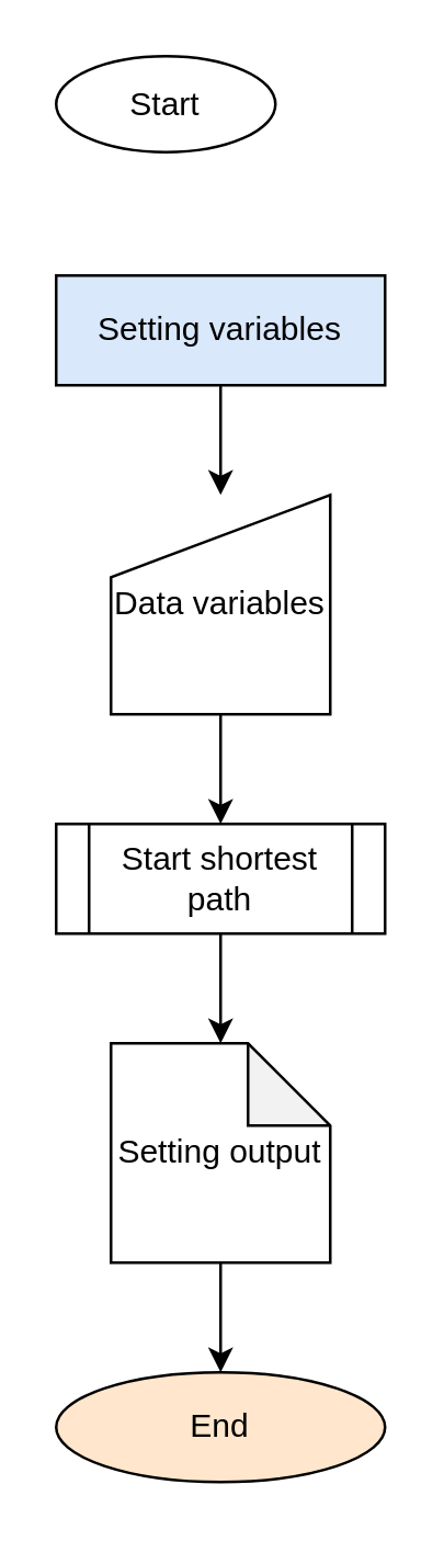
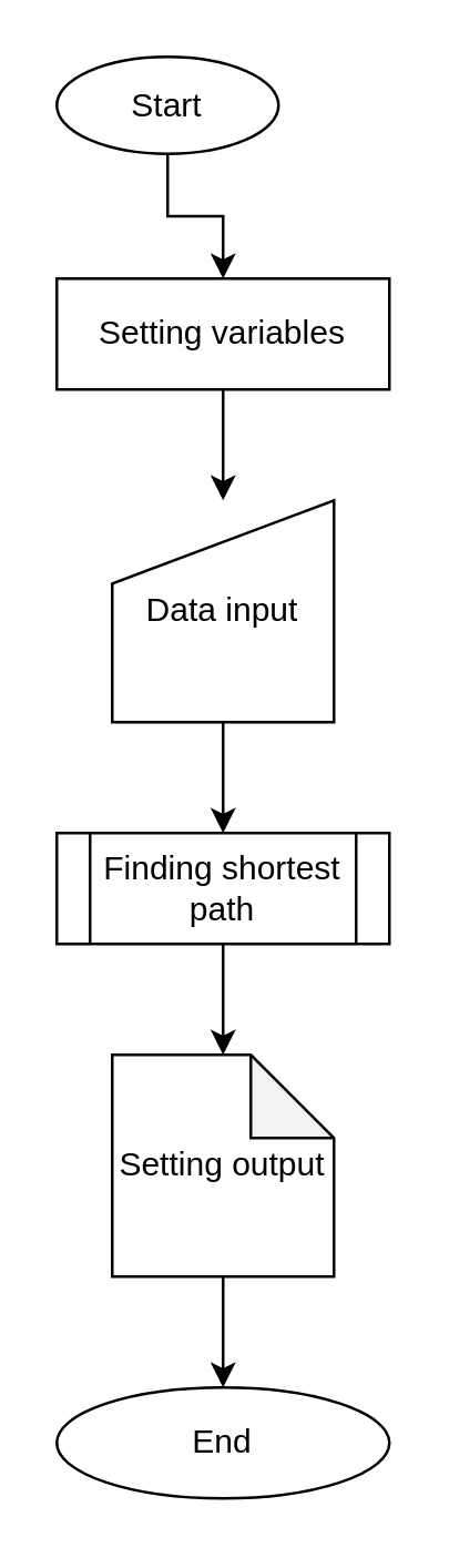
+ <mxCell id="2" style="edgeStyle=orthogonalEdgeStyle;rounded=0;orthogonalLoop=1;jettySize=auto;html=1;exitX=0.5;exitY=1;exitDx=0;exitDy=0;entryX=0.5;entryY=0;entryDx=0;entryDy=0;" edge="1" parent="1" source="3" target="5"><mxGeometry relative="1" as="geometry" /></mxCell>
- <mxCell id="5" value="Setting variables" style="rounded=0;whiteSpace=wrap;html=1;fillColor=#dae8fc;" vertex="1" parent="1"><mxGeometry x="20" y="100" width="120" height="40" as="geometry" /></mxCell>
+ <mxCell id="5" value="Setting variables" style="rounded=0;whiteSpace=wrap;html=1;" vertex="1" parent="1"><mxGeometry x="20" y="100" width="120" height="40" as="geometry" /></mxCell>
- <mxCell id="7" value="Data variables" style="shape=manualInput;whiteSpace=wrap;html=1;" vertex="1" parent="1"><mxGeometry x="40" y="180" width="80" height="80" as="geometry" /></mxCell>
+ <mxCell id="7" value="Data input" style="shape=manualInput;whiteSpace=wrap;html=1;" vertex="1" parent="1"><mxGeometry x="40" y="180" width="80" height="80" as="geometry" /></mxCell>
- <mxCell id="11" value="Start shortest path" style="shape=process;whiteSpace=wrap;html=1;backgroundOutline=1;" vertex="1" parent="1"><mxGeometry x="20" y="300" width="120" height="40" as="geometry" /></mxCell>
+ <mxCell id="11" value="Finding shortest path" style="shape=process;whiteSpace=wrap;html=1;backgroundOutline=1;" vertex="1" parent="1"><mxGeometry x="20" y="300" width="120" height="40" as="geometry" /></mxCell>
- <mxCell id="12" value="End" style="ellipse;whiteSpace=wrap;html=1;fillColor=#ffe6cc;" vertex="1" parent="1"><mxGeometry x="20" y="500" width="120" height="40" as="geometry" /></mxCell>
+ <mxCell id="12" value="End" style="ellipse;whiteSpace=wrap;html=1;" vertex="1" parent="1"><mxGeometry x="20" y="500" width="120" height="40" as="geometry" /></mxCell>
